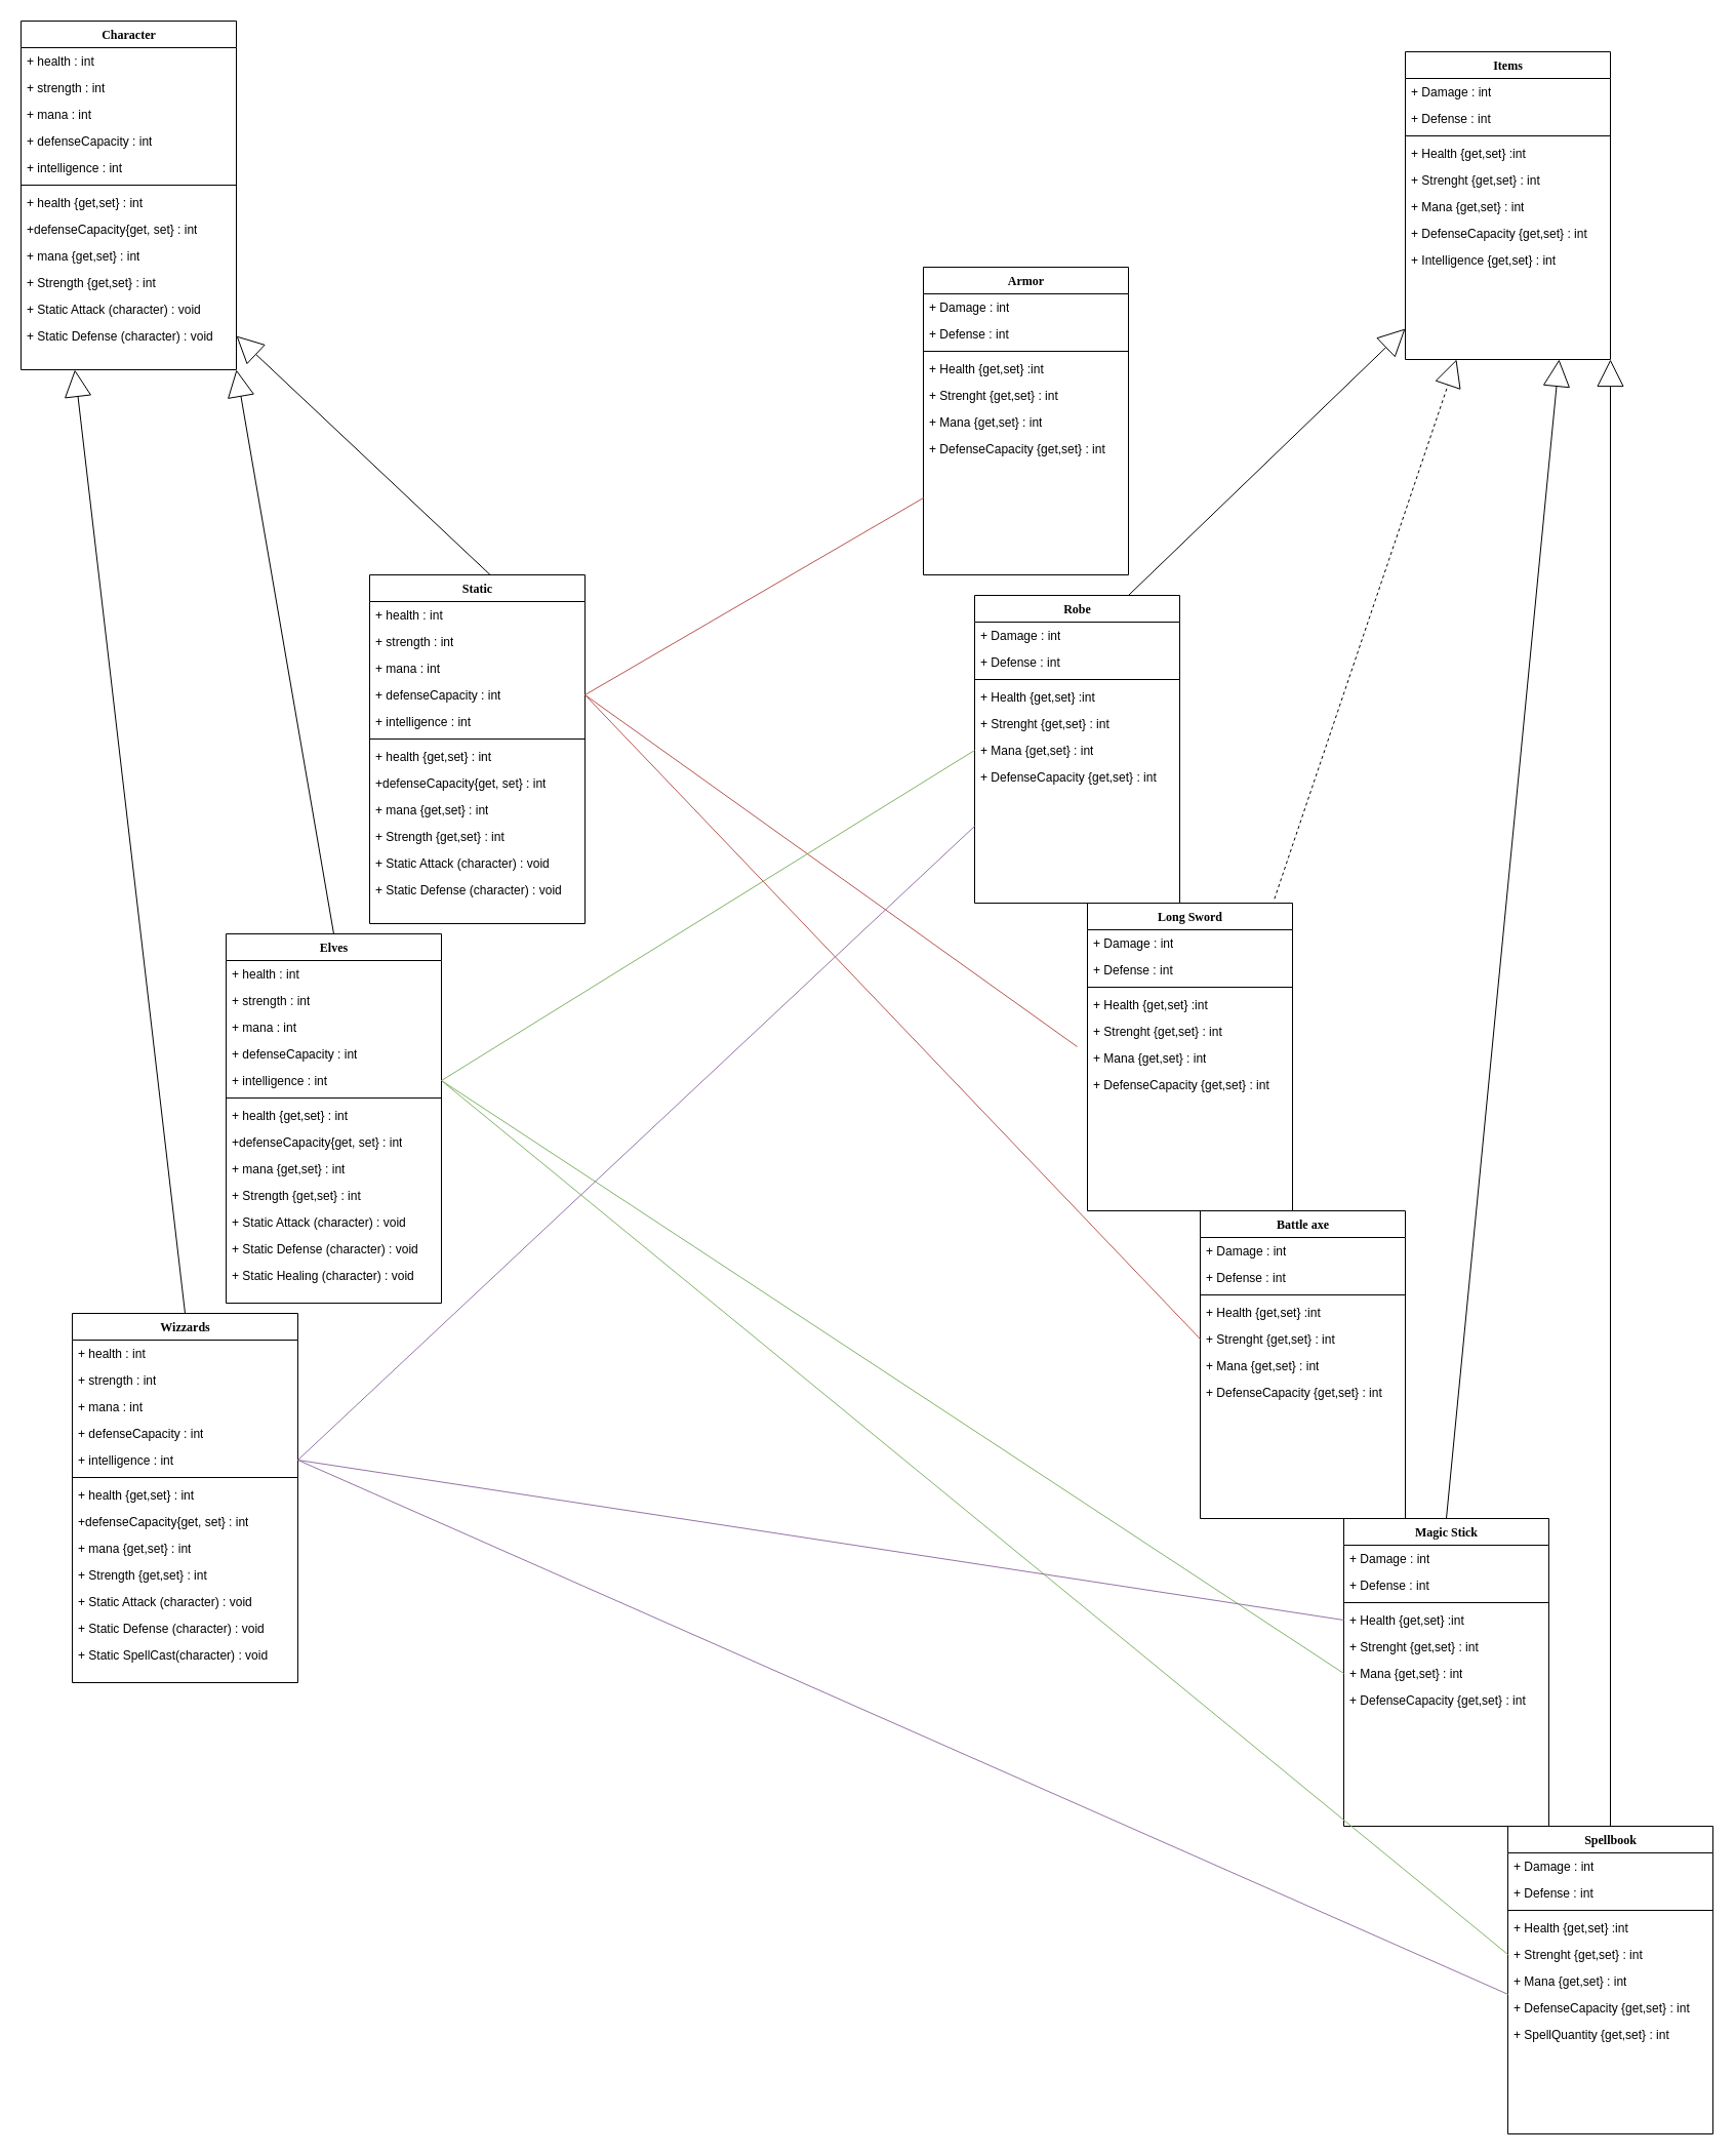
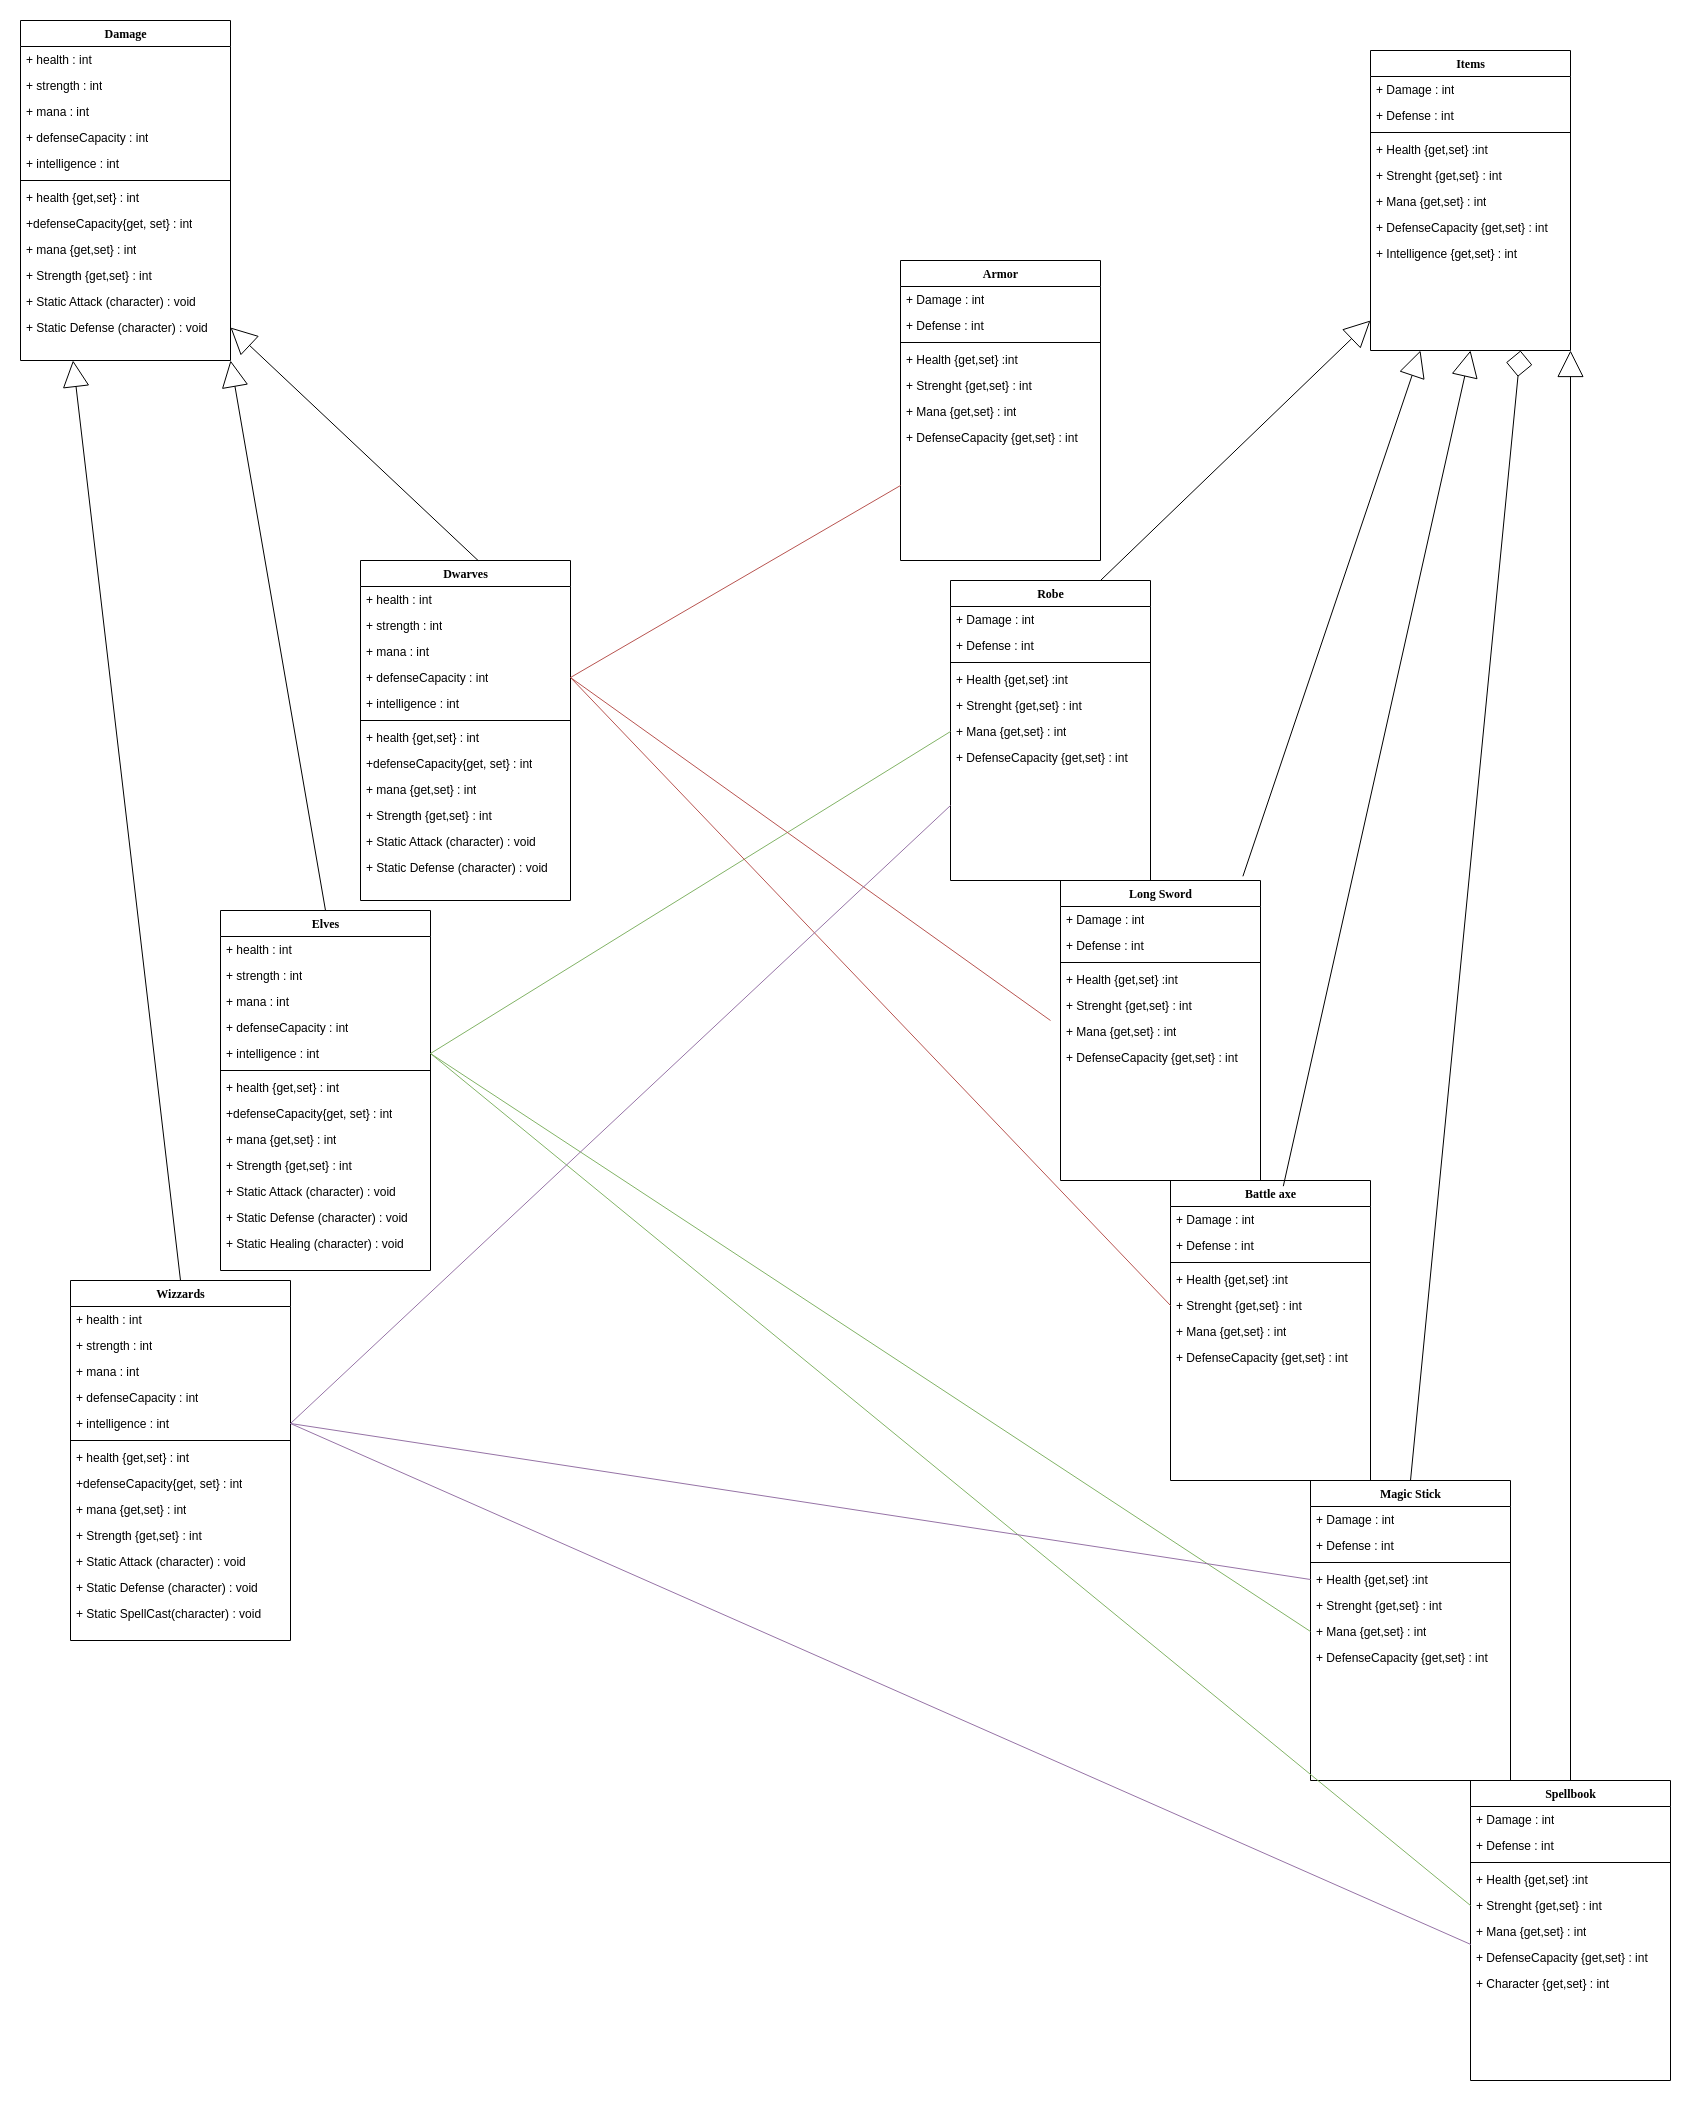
- <mxCell id="2" value="Character" style="swimlane;html=1;fontStyle=1;align=center;verticalAlign=top;childLayout=stackLayout;horizontal=1;startSize=26;horizontalStack=0;resizeParent=1;resizeLast=0;collapsible=1;marginBottom=0;swimlaneFillColor=#ffffff;rounded=0;shadow=0;comic=0;labelBackgroundColor=none;strokeWidth=1;fillColor=none;fontFamily=Verdana;fontSize=12" parent="1" vertex="1"><mxGeometry x="20" width="210" height="340" as="geometry" y="20" /></mxCell>
+ <mxCell id="2" value="Damage" style="swimlane;html=1;fontStyle=1;align=center;verticalAlign=top;childLayout=stackLayout;horizontal=1;startSize=26;horizontalStack=0;resizeParent=1;resizeLast=0;collapsible=1;marginBottom=0;swimlaneFillColor=#ffffff;rounded=0;shadow=0;comic=0;labelBackgroundColor=none;strokeWidth=1;fillColor=none;fontFamily=Verdana;fontSize=12" parent="1" vertex="1"><mxGeometry x="20" width="210" height="340" as="geometry" y="20" /></mxCell>
- <mxCell id="121" value="" style="endArrow=block;endFill=0;endSize=24;html=1;rounded=0;entryX=0.75;entryY=1;entryDx=0;entryDy=0;exitX=0.5;exitY=0;exitDx=0;exitDy=0;" edge="1" parent="1" source="97" target="15"><mxGeometry width="160" relative="1" as="geometry"><mxPoint x="1490" y="750" as="sourcePoint" /><mxPoint x="1650" y="750" as="targetPoint" /></mxGeometry></mxCell>
+ <mxCell id="121" value="" style="endArrow=diamond;endFill=0;endSize=24;html=1;rounded=0;entryX=0.75;entryY=1;entryDx=0;entryDy=0;exitX=0.5;exitY=0;exitDx=0;exitDy=0;" edge="1" parent="1" source="97" target="15"><mxGeometry width="160" relative="1" as="geometry"><mxPoint x="1490" y="750" as="sourcePoint" /><mxPoint x="1650" y="750" as="targetPoint" /></mxGeometry></mxCell>
- <mxCell id="52" value="Static" style="swimlane;html=1;fontStyle=1;align=center;verticalAlign=top;childLayout=stackLayout;horizontal=1;startSize=26;horizontalStack=0;resizeParent=1;resizeLast=0;collapsible=1;marginBottom=0;swimlaneFillColor=#ffffff;rounded=0;shadow=0;comic=0;labelBackgroundColor=none;strokeWidth=1;fillColor=none;fontFamily=Verdana;fontSize=12" vertex="1" parent="1"><mxGeometry x="360" y="560" width="210" height="340" as="geometry" /></mxCell>
+ <mxCell id="52" value="Dwarves" style="swimlane;html=1;fontStyle=1;align=center;verticalAlign=top;childLayout=stackLayout;horizontal=1;startSize=26;horizontalStack=0;resizeParent=1;resizeLast=0;collapsible=1;marginBottom=0;swimlaneFillColor=#ffffff;rounded=0;shadow=0;comic=0;labelBackgroundColor=none;strokeWidth=1;fillColor=none;fontFamily=Verdana;fontSize=12" vertex="1" parent="1"><mxGeometry x="360" y="560" width="210" height="340" as="geometry" /></mxCell>
- <mxCell id="118" value="" style="endArrow=block;endFill=0;endSize=24;html=1;rounded=0;entryX=0.25;entryY=1;entryDx=0;entryDy=0;exitX=0.912;exitY=-0.014;exitDx=0;exitDy=0;exitPerimeter=0;dashed=1;" edge="1" parent="1" source="81" target="15"><mxGeometry width="160" relative="1" as="geometry"><mxPoint x="1345" y="480" as="sourcePoint" /><mxPoint x="1505" y="480" as="targetPoint" /></mxGeometry></mxCell>
+ <mxCell id="118" value="" style="endArrow=block;endFill=0;endSize=24;html=1;rounded=0;entryX=0.25;entryY=1;entryDx=0;entryDy=0;exitX=0.912;exitY=-0.014;exitDx=0;exitDy=0;exitPerimeter=0;" edge="1" parent="1" source="81" target="15"><mxGeometry width="160" relative="1" as="geometry"><mxPoint x="1345" y="480" as="sourcePoint" /><mxPoint x="1505" y="480" as="targetPoint" /></mxGeometry></mxCell>
+ <mxCell id="119" value="" style="endArrow=block;endFill=0;endSize=24;html=1;rounded=0;exitX=0.564;exitY=0.019;exitDx=0;exitDy=0;exitPerimeter=0;entryX=0.5;entryY=1;entryDx=0;entryDy=0;" edge="1" parent="1" source="89" target="15"><mxGeometry width="160" relative="1" as="geometry"><mxPoint x="1560" y="-370" as="sourcePoint" /><mxPoint x="1545" y="351.231" as="targetPoint" /><Array as="points" /></mxGeometry></mxCell>
- <mxCell id="113" value="+ SpellQuantity {get,set} : int" style="text;html=1;strokeColor=none;fillColor=none;align=left;verticalAlign=top;spacingLeft=4;spacingRight=4;whiteSpace=wrap;overflow=hidden;rotatable=0;points=[[0,0.5],[1,0.5]];portConstraint=eastwest;" vertex="1" parent="105"><mxGeometry y="190" width="200" height="26" as="geometry" /></mxCell>
+ <mxCell id="113" value="+ Character {get,set} : int" style="text;html=1;strokeColor=none;fillColor=none;align=left;verticalAlign=top;spacingLeft=4;spacingRight=4;whiteSpace=wrap;overflow=hidden;rotatable=0;points=[[0,0.5],[1,0.5]];portConstraint=eastwest;" vertex="1" parent="105"><mxGeometry y="190" width="200" height="26" as="geometry" /></mxCell>
